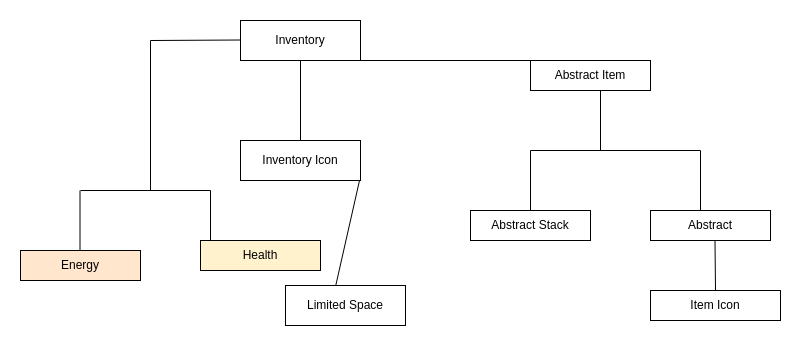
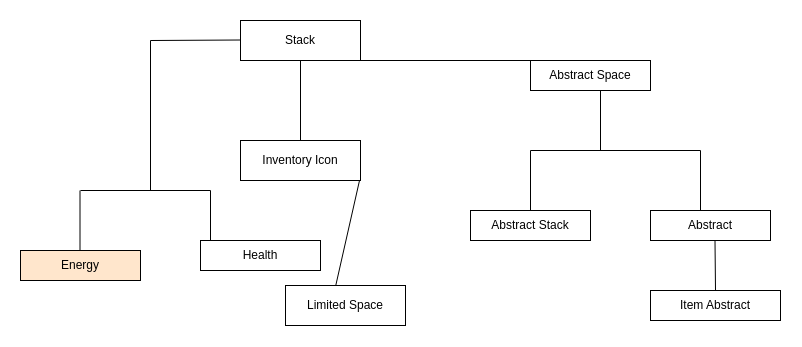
- <mxCell id="2" value="Inventory" style="rounded=0;whiteSpace=wrap;html=1;" vertex="1" parent="1"><mxGeometry x="240" y="20" width="120" height="40" as="geometry" /></mxCell>
+ <mxCell id="2" value="Stack" style="rounded=0;whiteSpace=wrap;html=1;" vertex="1" parent="1"><mxGeometry x="240" y="20" width="120" height="40" as="geometry" /></mxCell>
- <mxCell id="4" value="Abstract Item" style="rounded=0;whiteSpace=wrap;html=1;" vertex="1" parent="1"><mxGeometry x="530" y="60" width="120" height="30" as="geometry" /></mxCell>
+ <mxCell id="4" value="Abstract Space" style="rounded=0;whiteSpace=wrap;html=1;" vertex="1" parent="1"><mxGeometry x="530" y="60" width="120" height="30" as="geometry" /></mxCell>
- <mxCell id="14" value="Health" style="rounded=0;whiteSpace=wrap;html=1;fillColor=#fff2cc;" vertex="1" parent="1"><mxGeometry x="200" y="240" width="120" height="30" as="geometry" /></mxCell>
+ <mxCell id="14" value="Health" style="rounded=0;whiteSpace=wrap;html=1;" vertex="1" parent="1"><mxGeometry x="200" y="240" width="120" height="30" as="geometry" /></mxCell>
- <mxCell id="20" value="Item Icon" style="rounded=0;whiteSpace=wrap;html=1;" vertex="1" parent="1"><mxGeometry x="650" y="290" width="130" height="30" as="geometry" /></mxCell>
+ <mxCell id="20" value="Item Abstract" style="rounded=0;whiteSpace=wrap;html=1;" vertex="1" parent="1"><mxGeometry x="650" y="290" width="130" height="30" as="geometry" /></mxCell>
